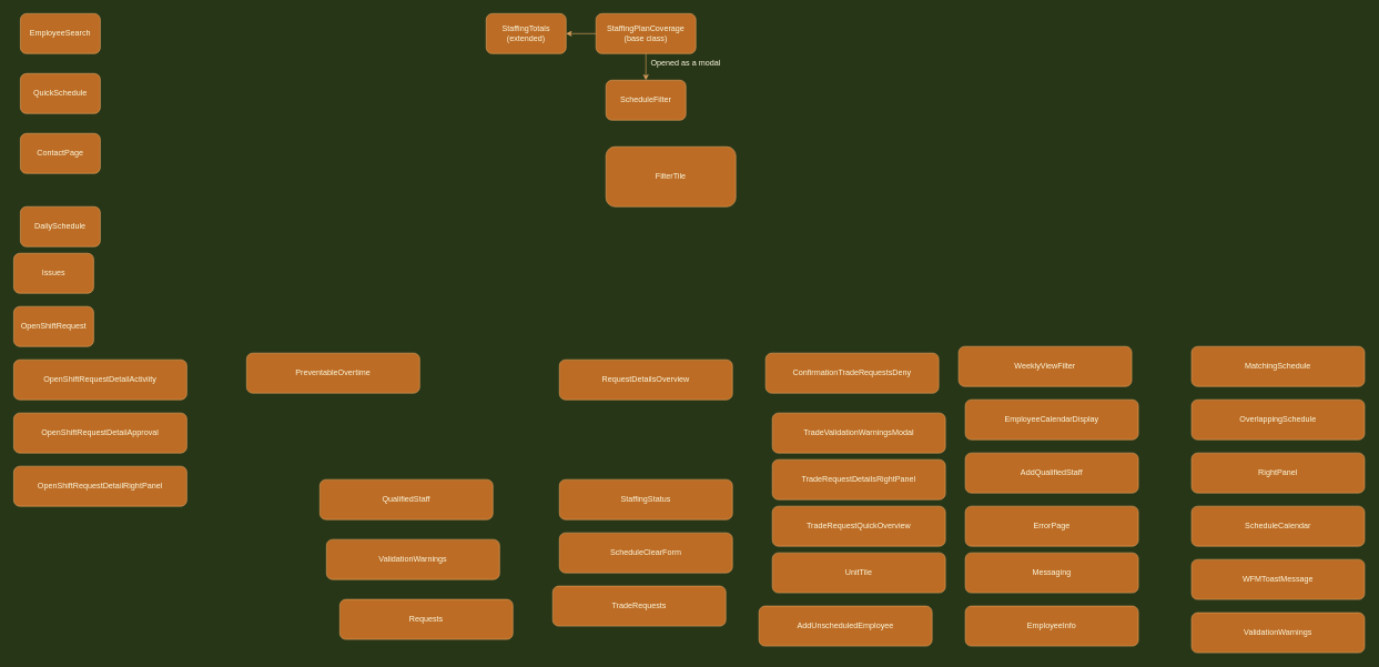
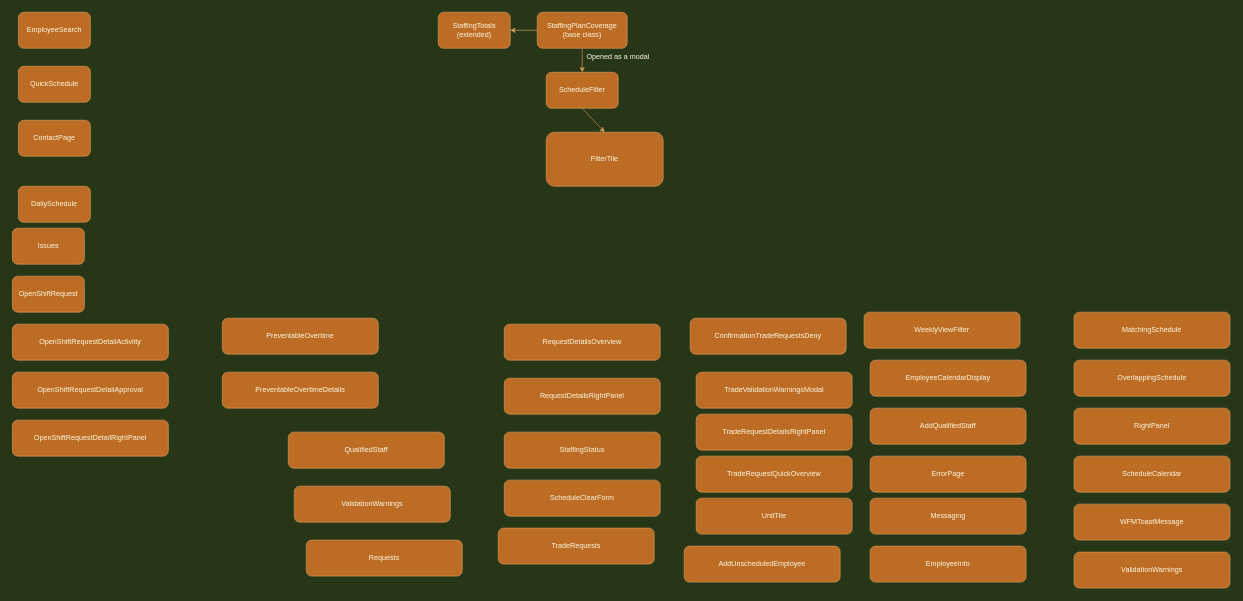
+ <mxCell id="5" value="" style="endArrow=classic;html=1;rounded=1;entryX=0.5;entryY=0;entryDx=0;entryDy=0;exitX=0.5;exitY=1;exitDx=0;exitDy=0;curved=1;labelBackgroundColor=#283618;strokeColor=#DDA15E;fontColor=#FEFAE0;" edge="1" parent="1" source="3" target="4"><mxGeometry width="50" height="50" relative="1" as="geometry"><mxPoint x="970" y="190" as="sourcePoint" /><mxPoint x="1000" y="130" as="targetPoint" /></mxGeometry></mxCell>
+ <mxCell id="20" value="PreventableOvertimeDetails" style="rounded=1;whiteSpace=wrap;html=1;strokeColor=#DDA15E;fontColor=#FEFAE0;fillColor=#BC6C25;" vertex="1" parent="1"><mxGeometry x="370" y="620" width="260" height="60" as="geometry" /></mxCell>
+ <mxCell id="25" value="RequestDetailsRightPanel" style="rounded=1;whiteSpace=wrap;html=1;strokeColor=#DDA15E;fontColor=#FEFAE0;fillColor=#BC6C25;" vertex="1" parent="1"><mxGeometry x="840" y="630" width="260" height="60" as="geometry" /></mxCell>
